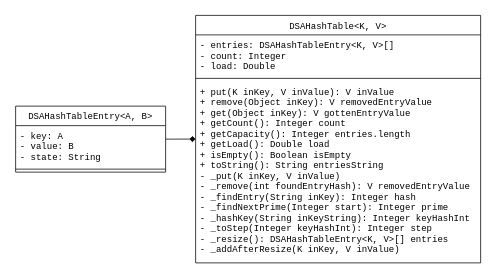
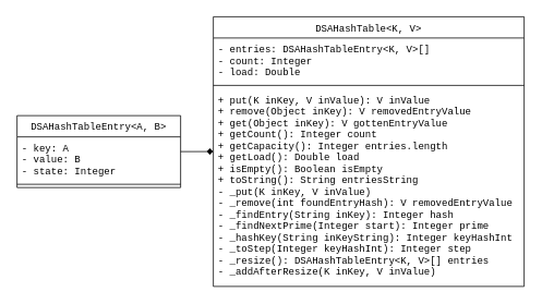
- <mxCell id="8" value="- key: A&#10;- value: B&#10;- state: String" style="text;strokeColor=none;fillColor=none;align=left;verticalAlign=top;spacingLeft=4;spacingRight=4;overflow=hidden;rotatable=0;points=[[0,0.5],[1,0.5]];portConstraint=eastwest;fontFamily=Courier;" vertex="1" parent="7"><mxGeometry y="26" width="200" height="54" as="geometry" /></mxCell>
+ <mxCell id="8" value="- key: A&#10;- value: B&#10;- state: Integer" style="text;strokeColor=none;fillColor=none;align=left;verticalAlign=top;spacingLeft=4;spacingRight=4;overflow=hidden;rotatable=0;points=[[0,0.5],[1,0.5]];portConstraint=eastwest;fontFamily=Courier;" vertex="1" parent="7"><mxGeometry y="26" width="200" height="54" as="geometry" /></mxCell>
